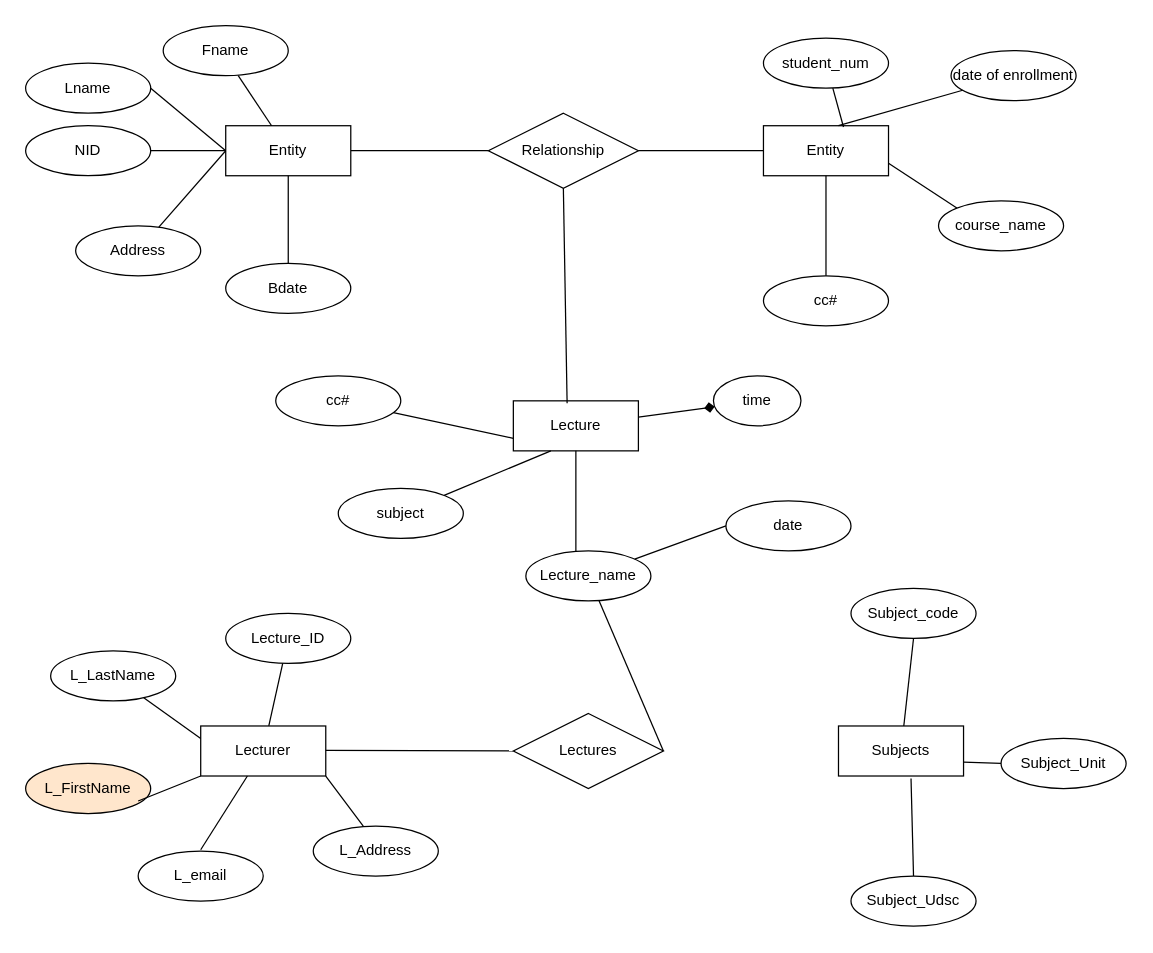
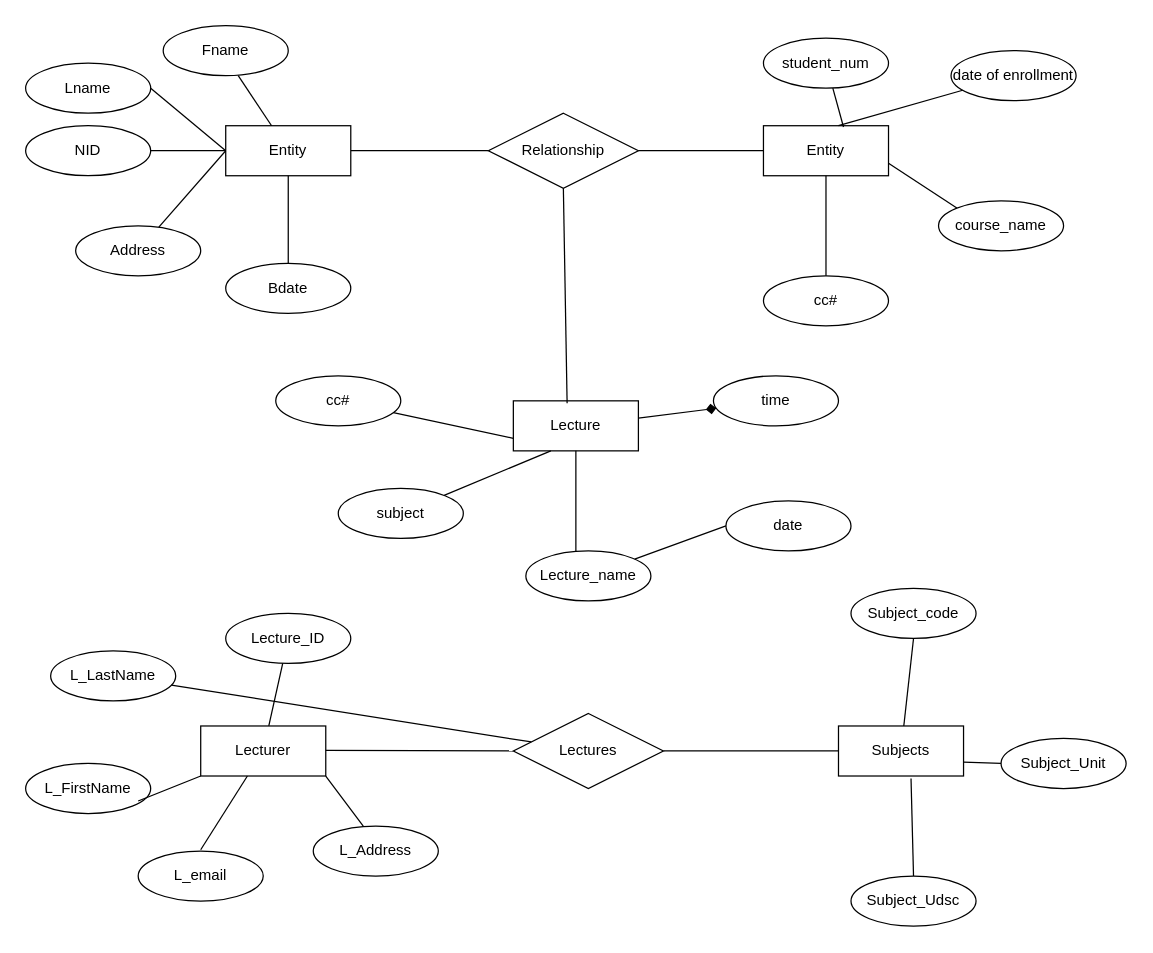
- <mxCell id="29" value="time" style="ellipse;whiteSpace=wrap;html=1;align=center;" parent="1" vertex="1"><mxGeometry x="570" y="300" width="70" height="40" as="geometry" /></mxCell>
+ <mxCell id="29" value="time" style="ellipse;whiteSpace=wrap;html=1;align=center;" parent="1" vertex="1"><mxGeometry x="570" y="300" width="100" height="40" as="geometry" /></mxCell>
- <mxCell id="43" value="" style="endArrow=none;html=1;rounded=0;exitX=1;exitY=0.5;exitDx=0;exitDy=0;" parent="1" source="37" target="27" edge="1"><mxGeometry relative="1" as="geometry"><mxPoint x="400" y="530" as="sourcePoint" /><mxPoint x="560" y="530" as="targetPoint" /></mxGeometry></mxCell>
+ <mxCell id="43" value="" style="endArrow=none;html=1;rounded=0;entryX=0;entryY=0.5;entryDx=0;entryDy=0;exitX=1;exitY=0.5;exitDx=0;exitDy=0;" parent="1" source="37" target="42" edge="1"><mxGeometry relative="1" as="geometry"><mxPoint x="400" y="530" as="sourcePoint" /><mxPoint x="560" y="530" as="targetPoint" /></mxGeometry></mxCell>
- <mxCell id="52" value="" style="endArrow=none;html=1;rounded=0;entryX=0;entryY=0.25;entryDx=0;entryDy=0;" edge="1" parent="1" source="49" target="41"><mxGeometry relative="1" as="geometry"><mxPoint x="30" y="590" as="sourcePoint" /><mxPoint x="190" y="590" as="targetPoint" /></mxGeometry></mxCell>
+ <mxCell id="52" value="" style="endArrow=none;html=1;rounded=0;" edge="1" parent="1" source="49" target="37"><mxGeometry relative="1" as="geometry"><mxPoint x="30" y="590" as="sourcePoint" /><mxPoint x="190" y="590" as="targetPoint" /></mxGeometry></mxCell>
- <mxCell id="48" value="&lt;span&gt;L_FirstName&lt;/span&gt;" style="ellipse;whiteSpace=wrap;html=1;align=center;fillColor=#ffe6cc;" parent="1" vertex="1"><mxGeometry x="20" y="610" width="100" height="40" as="geometry" /></mxCell>
+ <mxCell id="48" value="&lt;span&gt;L_FirstName&lt;/span&gt;" style="ellipse;whiteSpace=wrap;html=1;align=center;" parent="1" vertex="1"><mxGeometry x="20" y="610" width="100" height="40" as="geometry" /></mxCell>
